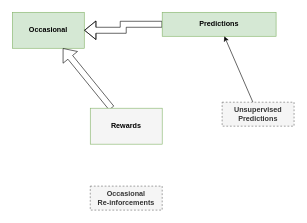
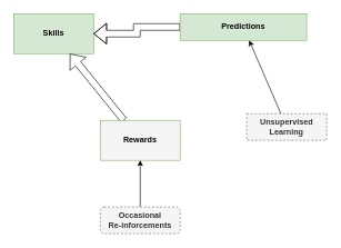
- <mxCell id="2" value="Occasional" style="rounded=0;whiteSpace=wrap;html=1;fontStyle=1;fillColor=#d5e8d4;strokeColor=#82b366;" vertex="1" parent="1"><mxGeometry x="20" y="20" width="120" height="60" as="geometry" /></mxCell>
+ <mxCell id="2" value="Skills" style="rounded=0;whiteSpace=wrap;html=1;fontStyle=1;fillColor=#d5e8d4;strokeColor=#82b366;" vertex="1" parent="1"><mxGeometry x="20" y="20" width="120" height="60" as="geometry" /></mxCell>
- <mxCell id="10" value="Unsupervised&lt;br&gt;Predictions" style="rounded=0;whiteSpace=wrap;html=1;fillColor=#f5f5f5;strokeColor=#666666;fontColor=#333333;dashed=1;fontStyle=1" vertex="1" parent="1"><mxGeometry x="370" y="170" width="120" height="40" as="geometry" /></mxCell>
+ <mxCell id="10" value="Unsupervised&lt;br&gt;Learning" style="rounded=0;whiteSpace=wrap;html=1;fillColor=#f5f5f5;strokeColor=#666666;fontColor=#333333;dashed=1;fontStyle=1" vertex="1" parent="1"><mxGeometry x="370" y="170" width="120" height="40" as="geometry" /></mxCell>
+ <mxCell id="7" style="edgeStyle=none;rounded=0;orthogonalLoop=1;jettySize=auto;html=1;" edge="1" parent="1" source="8" target="6"><mxGeometry relative="1" as="geometry"><mxPoint x="350" y="210" as="sourcePoint" /></mxGeometry></mxCell>
- <mxCell id="8" value="Occasional&lt;br&gt;Re-inforcements" style="rounded=0;whiteSpace=wrap;html=1;fillColor=#f5f5f5;strokeColor=#666666;fontColor=#333333;dashed=1;fontStyle=1" vertex="1" parent="1"><mxGeometry x="150" y="310" width="120" height="40" as="geometry" /></mxCell>
+ <mxCell id="8" value="Occasional&lt;br&gt;Re-inforcements" style="whiteSpace=wrap;html=1;fillColor=#f5f5f5;strokeColor=#666666;fontColor=#333333;dashed=1;fontStyle=1;rounded=1;" vertex="1" parent="1"><mxGeometry x="150" y="310" width="120" height="40" as="geometry" /></mxCell>
